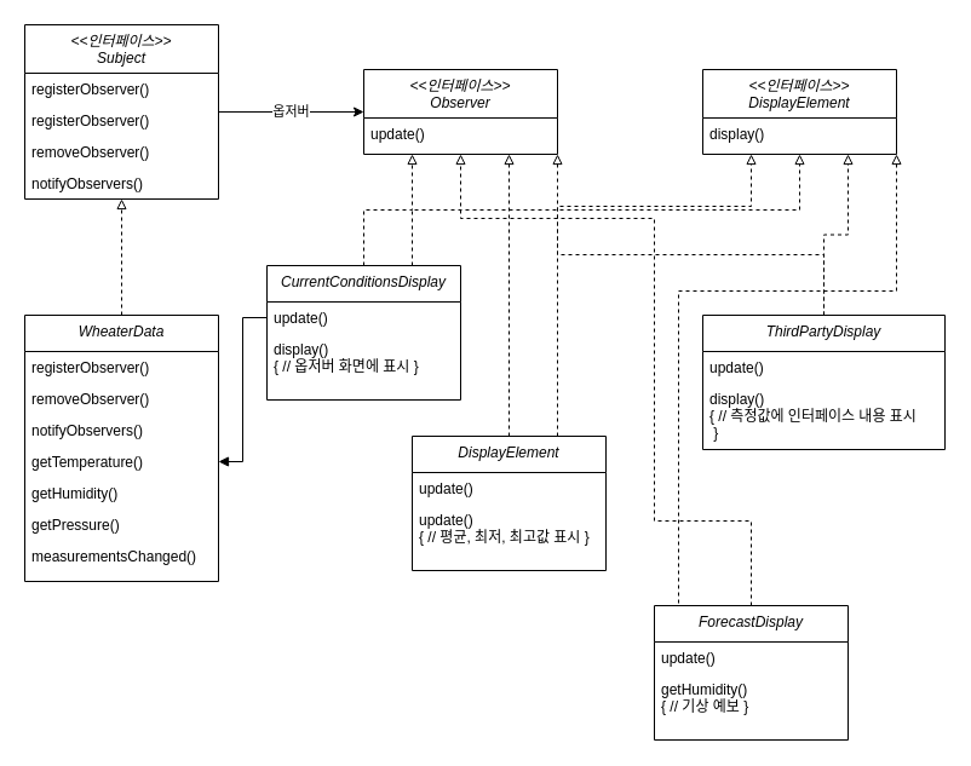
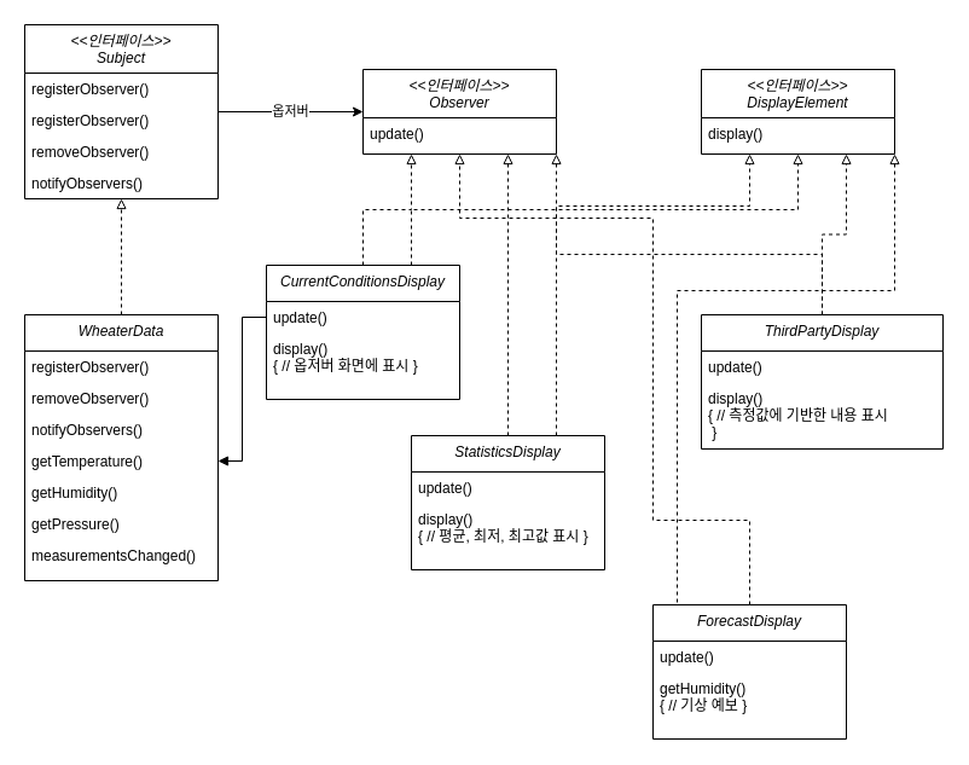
- <mxCell id="40" value="display()&#10;{ // 측정값에 인터페이스 내용 표시&#10; }" style="text;align=left;verticalAlign=top;spacingLeft=4;spacingRight=4;overflow=hidden;rotatable=0;points=[[0,0.5],[1,0.5]];portConstraint=eastwest;" vertex="1" parent="38"><mxGeometry y="56" width="200" height="44" as="geometry" /></mxCell>
+ <mxCell id="40" value="display()&#10;{ // 측정값에 기반한 내용 표시&#10; }" style="text;align=left;verticalAlign=top;spacingLeft=4;spacingRight=4;overflow=hidden;rotatable=0;points=[[0,0.5],[1,0.5]];portConstraint=eastwest;" vertex="1" parent="38"><mxGeometry y="56" width="200" height="44" as="geometry" /></mxCell>
- <mxCell id="29" value="DisplayElement" style="swimlane;fontStyle=2;align=center;verticalAlign=top;childLayout=stackLayout;horizontal=1;startSize=30;horizontalStack=0;resizeParent=1;resizeLast=0;collapsible=1;marginBottom=0;rounded=0;shadow=0;strokeWidth=1;" vertex="1" parent="1"><mxGeometry x="340" y="360" width="160" height="111" as="geometry"><mxRectangle x="220" y="120" width="160" height="26" as="alternateBounds" /></mxGeometry></mxCell>
+ <mxCell id="29" value="StatisticsDisplay" style="swimlane;fontStyle=2;align=center;verticalAlign=top;childLayout=stackLayout;horizontal=1;startSize=30;horizontalStack=0;resizeParent=1;resizeLast=0;collapsible=1;marginBottom=0;rounded=0;shadow=0;strokeWidth=1;" vertex="1" parent="1"><mxGeometry x="340" y="360" width="160" height="111" as="geometry"><mxRectangle x="220" y="120" width="160" height="26" as="alternateBounds" /></mxGeometry></mxCell>
- <mxCell id="31" value="update()&#10;{ // 평균, 최저, 최고값 표시 }" style="text;align=left;verticalAlign=top;spacingLeft=4;spacingRight=4;overflow=hidden;rotatable=0;points=[[0,0.5],[1,0.5]];portConstraint=eastwest;" vertex="1" parent="29"><mxGeometry y="56" width="160" height="44" as="geometry" /></mxCell>
+ <mxCell id="31" value="display()&#10;{ // 평균, 최저, 최고값 표시 }" style="text;align=left;verticalAlign=top;spacingLeft=4;spacingRight=4;overflow=hidden;rotatable=0;points=[[0,0.5],[1,0.5]];portConstraint=eastwest;" vertex="1" parent="29"><mxGeometry y="56" width="160" height="44" as="geometry" /></mxCell>
